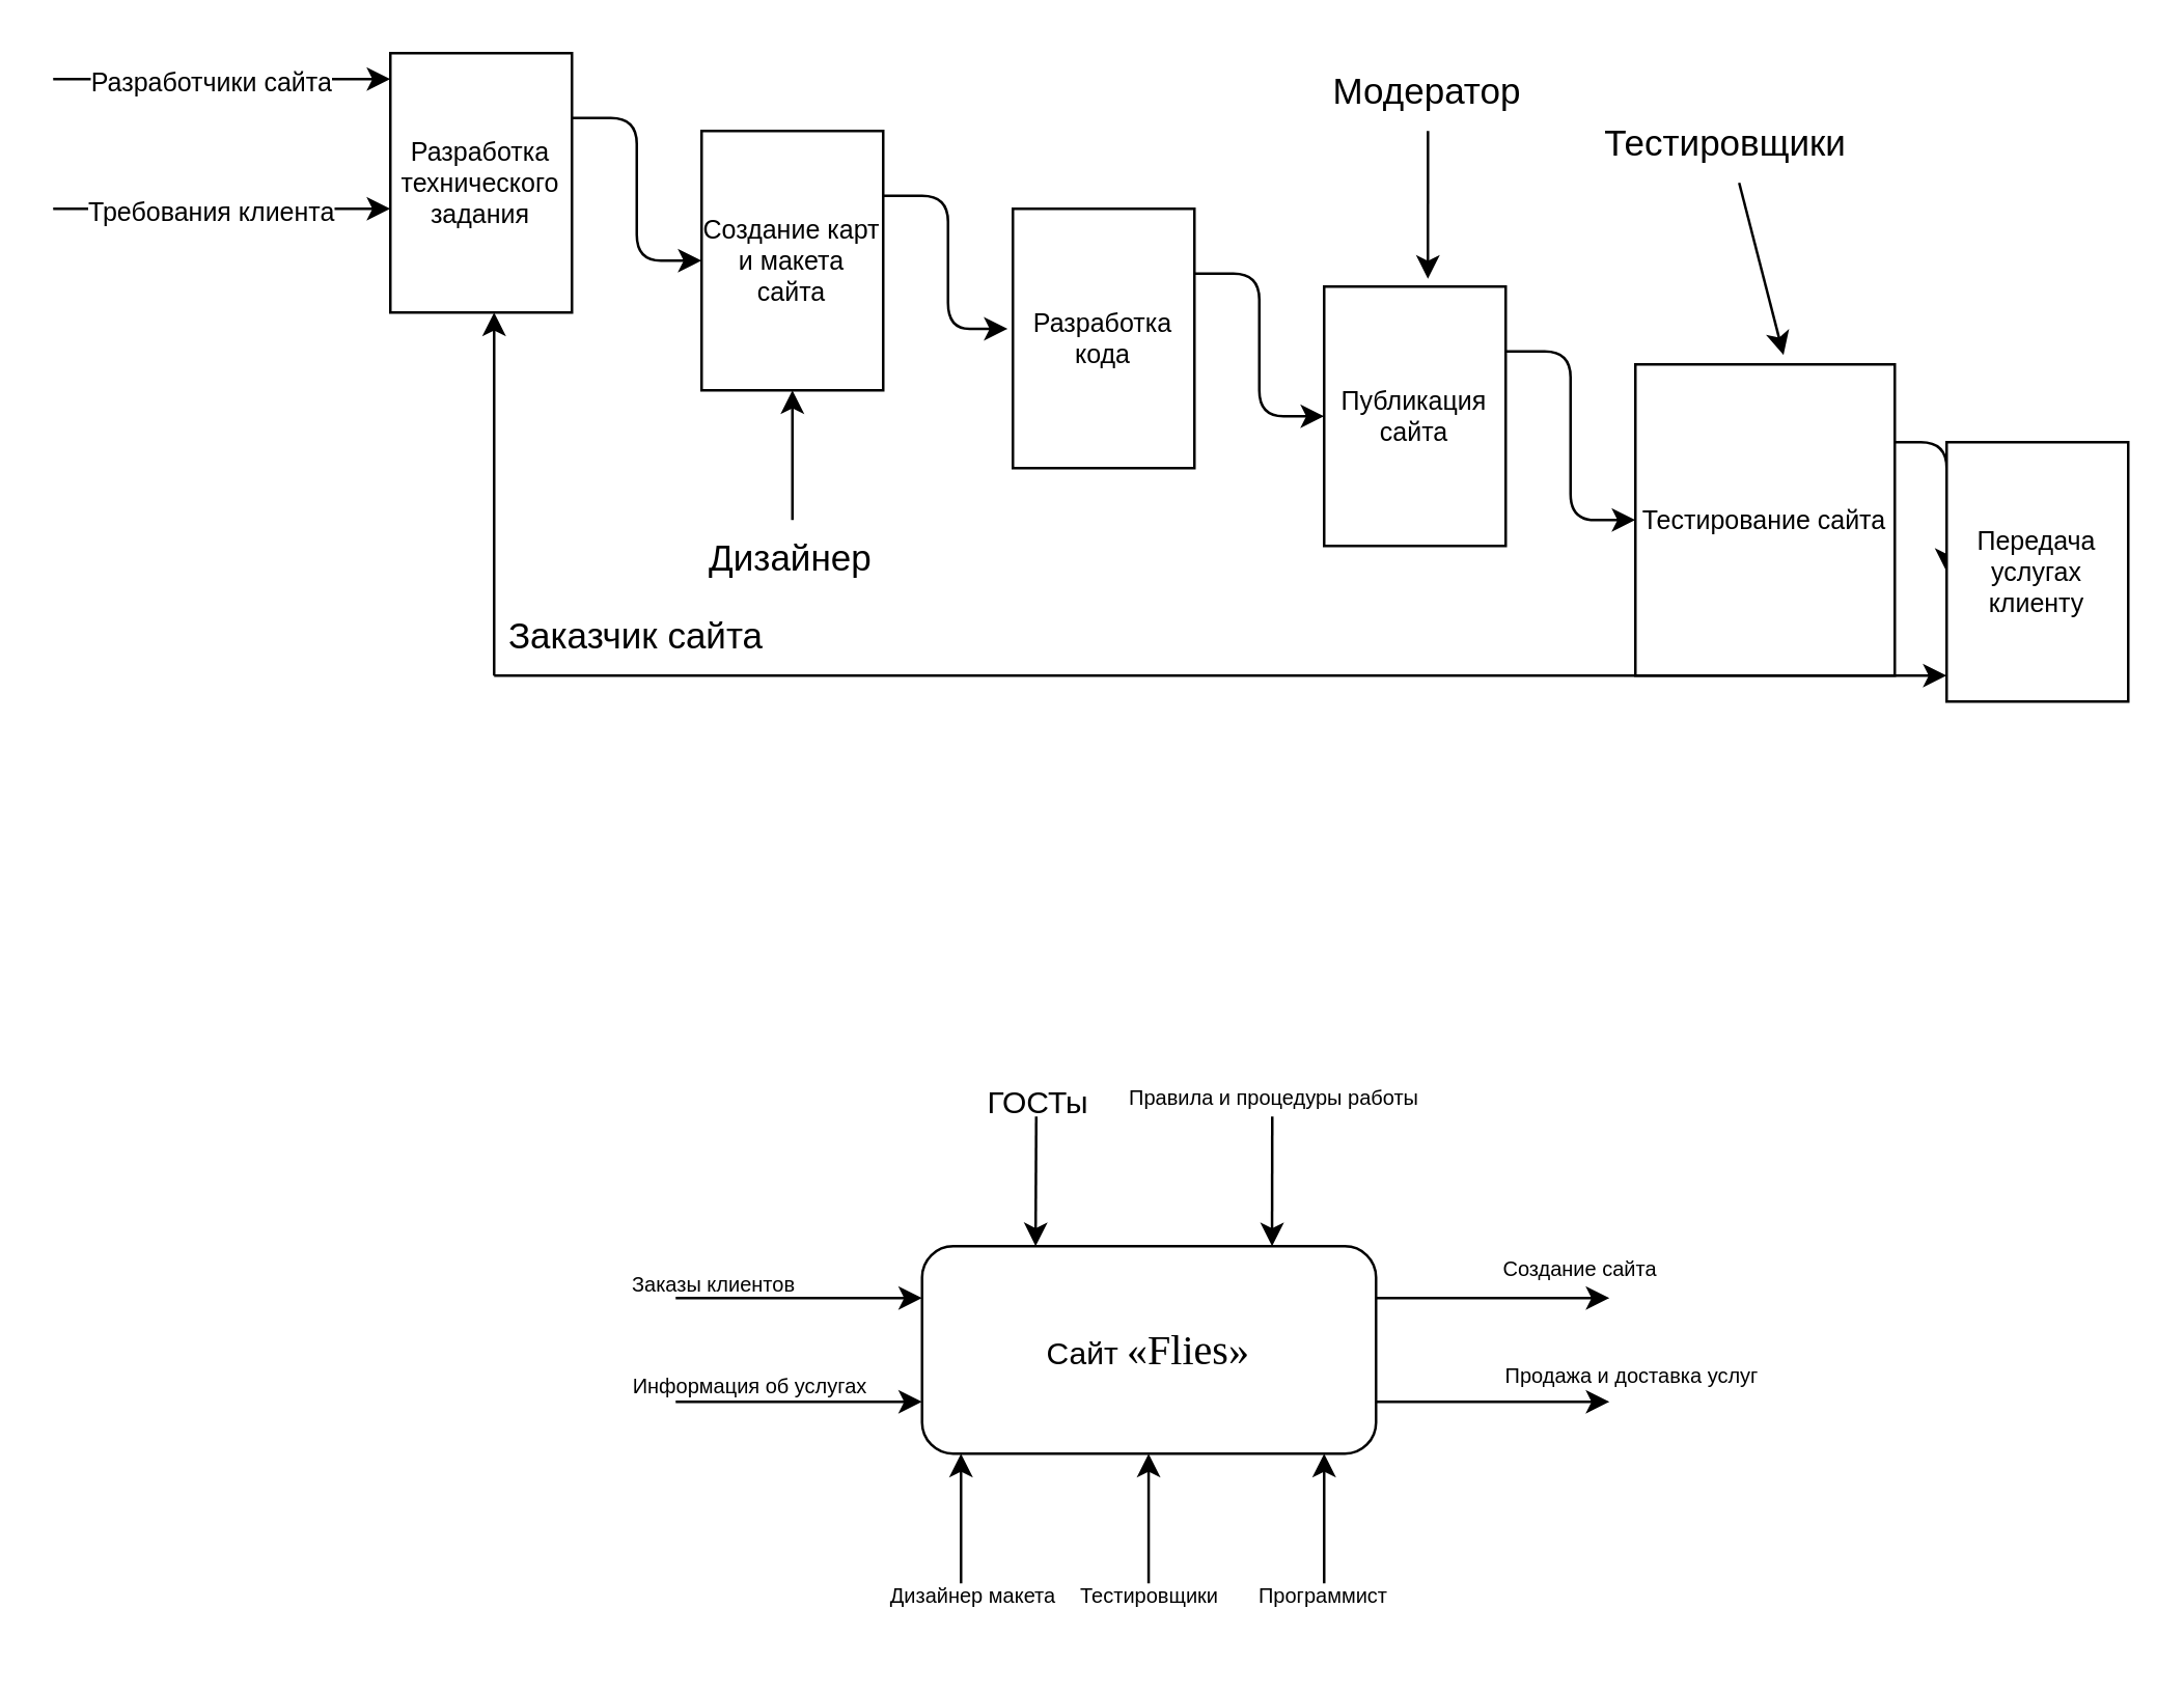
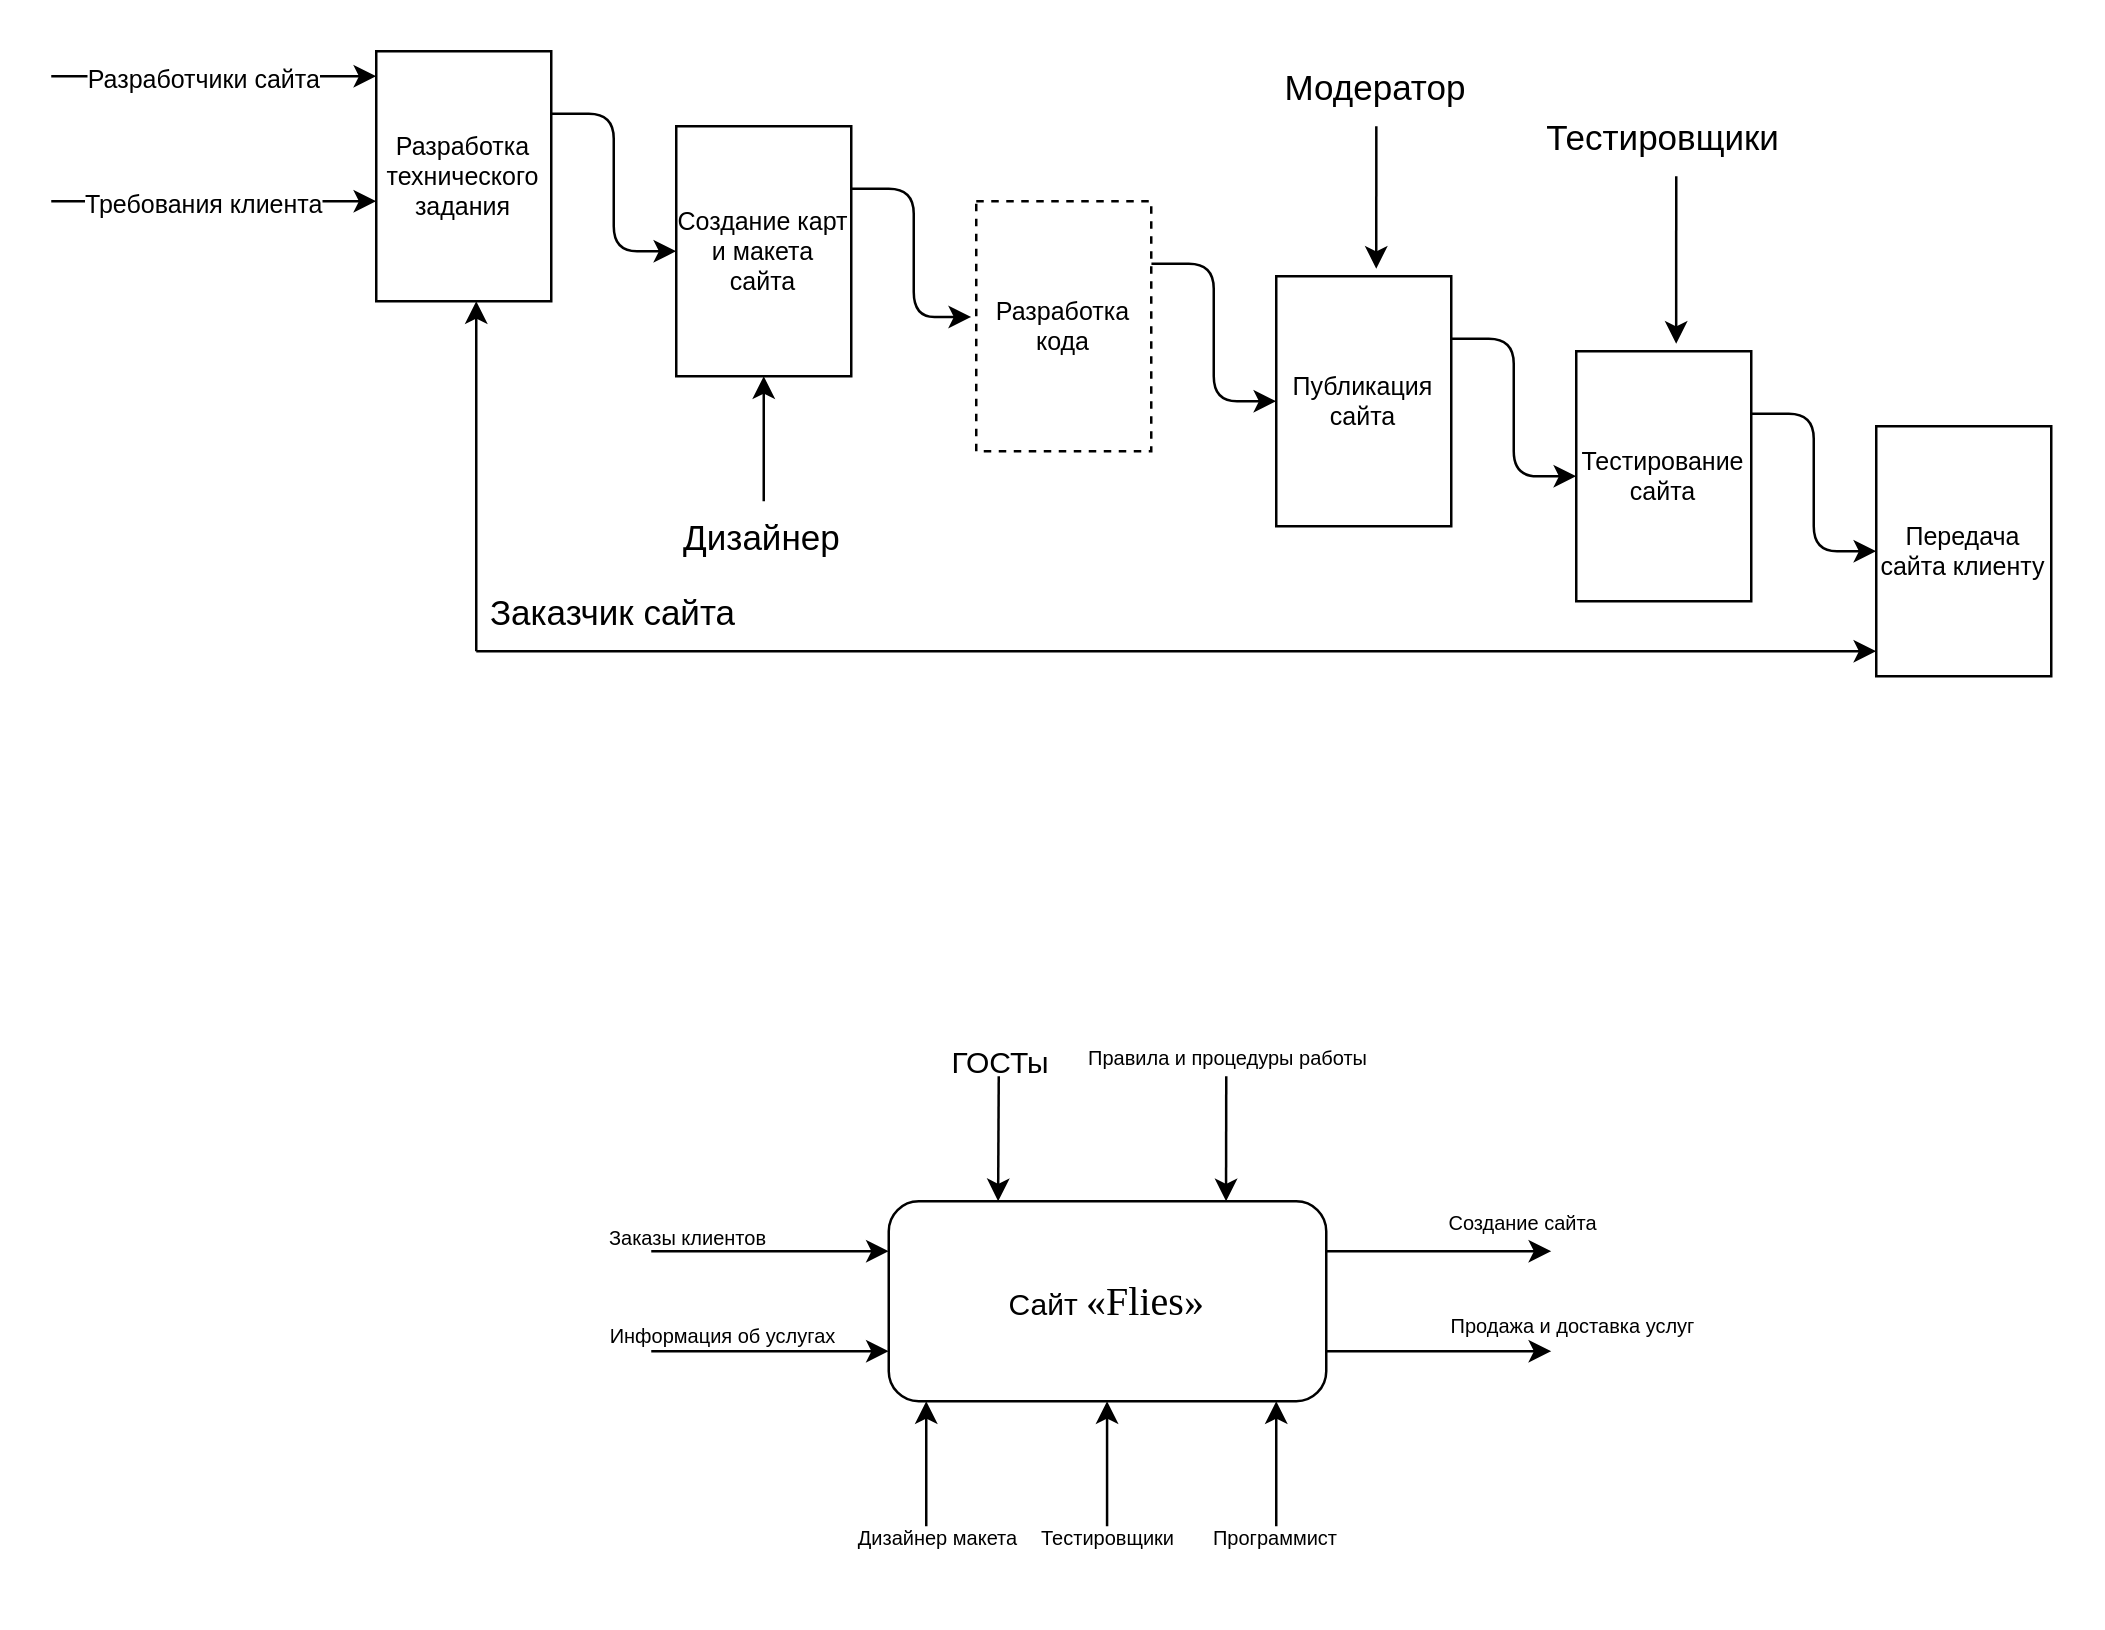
- <mxCell id="26" value="Разработка кода" style="rounded=0;whiteSpace=wrap;html=1;fontSize=10;" vertex="1" parent="1"><mxGeometry x="390" y="80" width="70" height="100" as="geometry" /></mxCell>
+ <mxCell id="26" value="Разработка кода" style="rounded=0;whiteSpace=wrap;html=1;fontSize=10;dashed=1;" vertex="1" parent="1"><mxGeometry x="390" y="80" width="70" height="100" as="geometry" /></mxCell>
- <mxCell id="30" value="Тестирование сайта" style="rounded=0;whiteSpace=wrap;html=1;fontSize=10;" vertex="1" parent="1"><mxGeometry x="630" y="140" width="100" height="120" as="geometry" /></mxCell>
+ <mxCell id="30" value="Тестирование сайта" style="rounded=0;whiteSpace=wrap;html=1;fontSize=10;" vertex="1" parent="1"><mxGeometry x="630" y="140" width="70" height="100" as="geometry" /></mxCell>
- <mxCell id="31" value="Передача услугах клиенту" style="rounded=0;whiteSpace=wrap;html=1;fontSize=10;" vertex="1" parent="1"><mxGeometry x="750" y="170" width="70" height="100" as="geometry" /></mxCell>
+ <mxCell id="31" value="Передача сайта клиенту" style="rounded=0;whiteSpace=wrap;html=1;fontSize=10;" vertex="1" parent="1"><mxGeometry x="750" y="170" width="70" height="100" as="geometry" /></mxCell>
